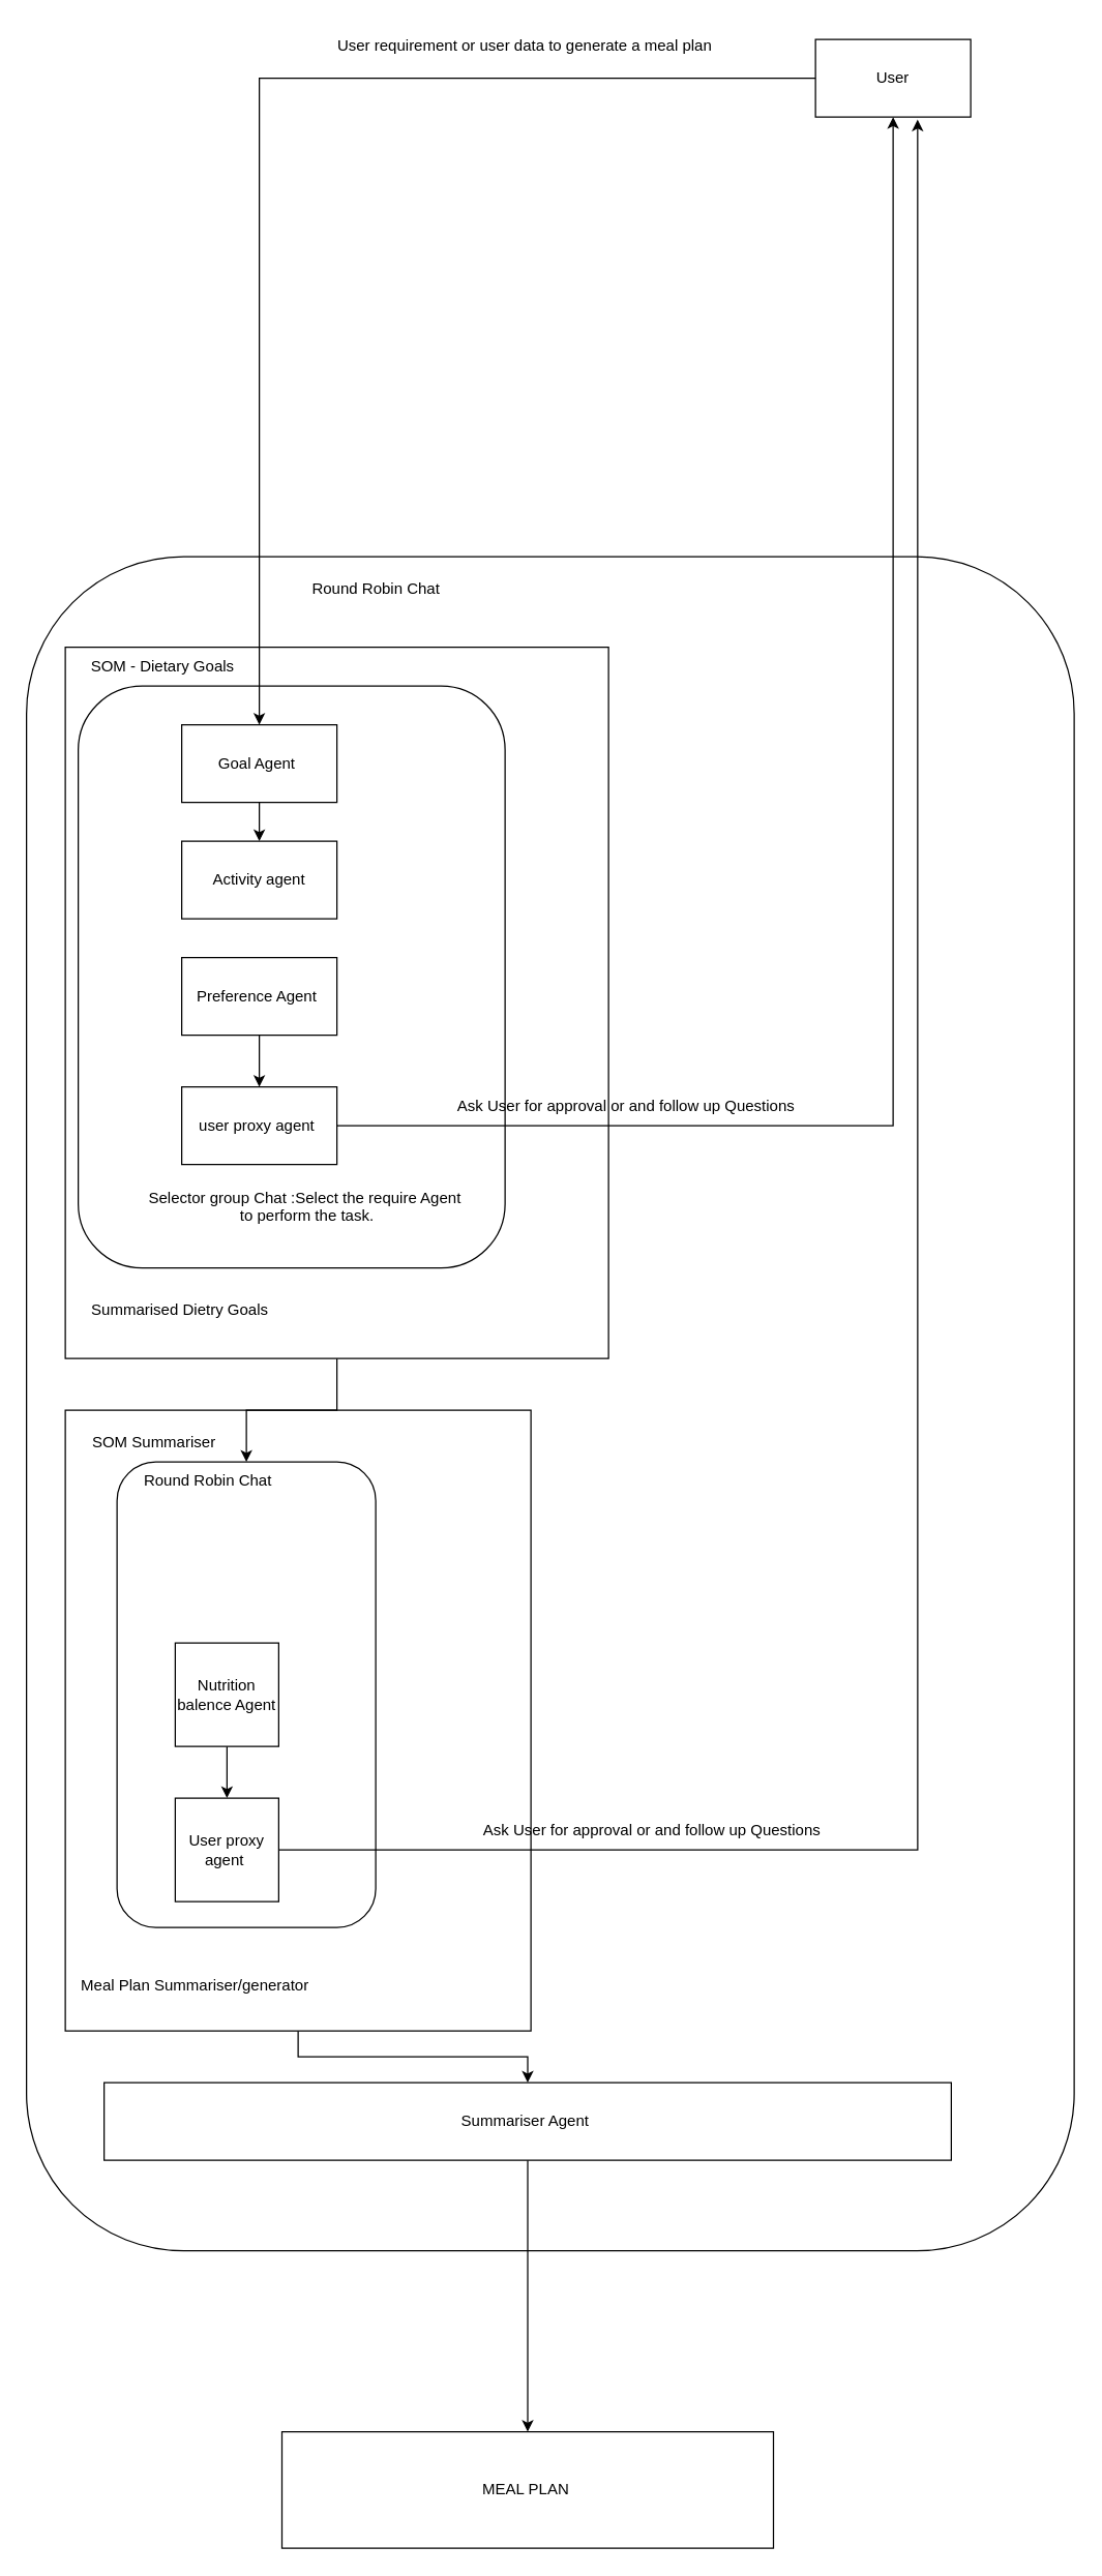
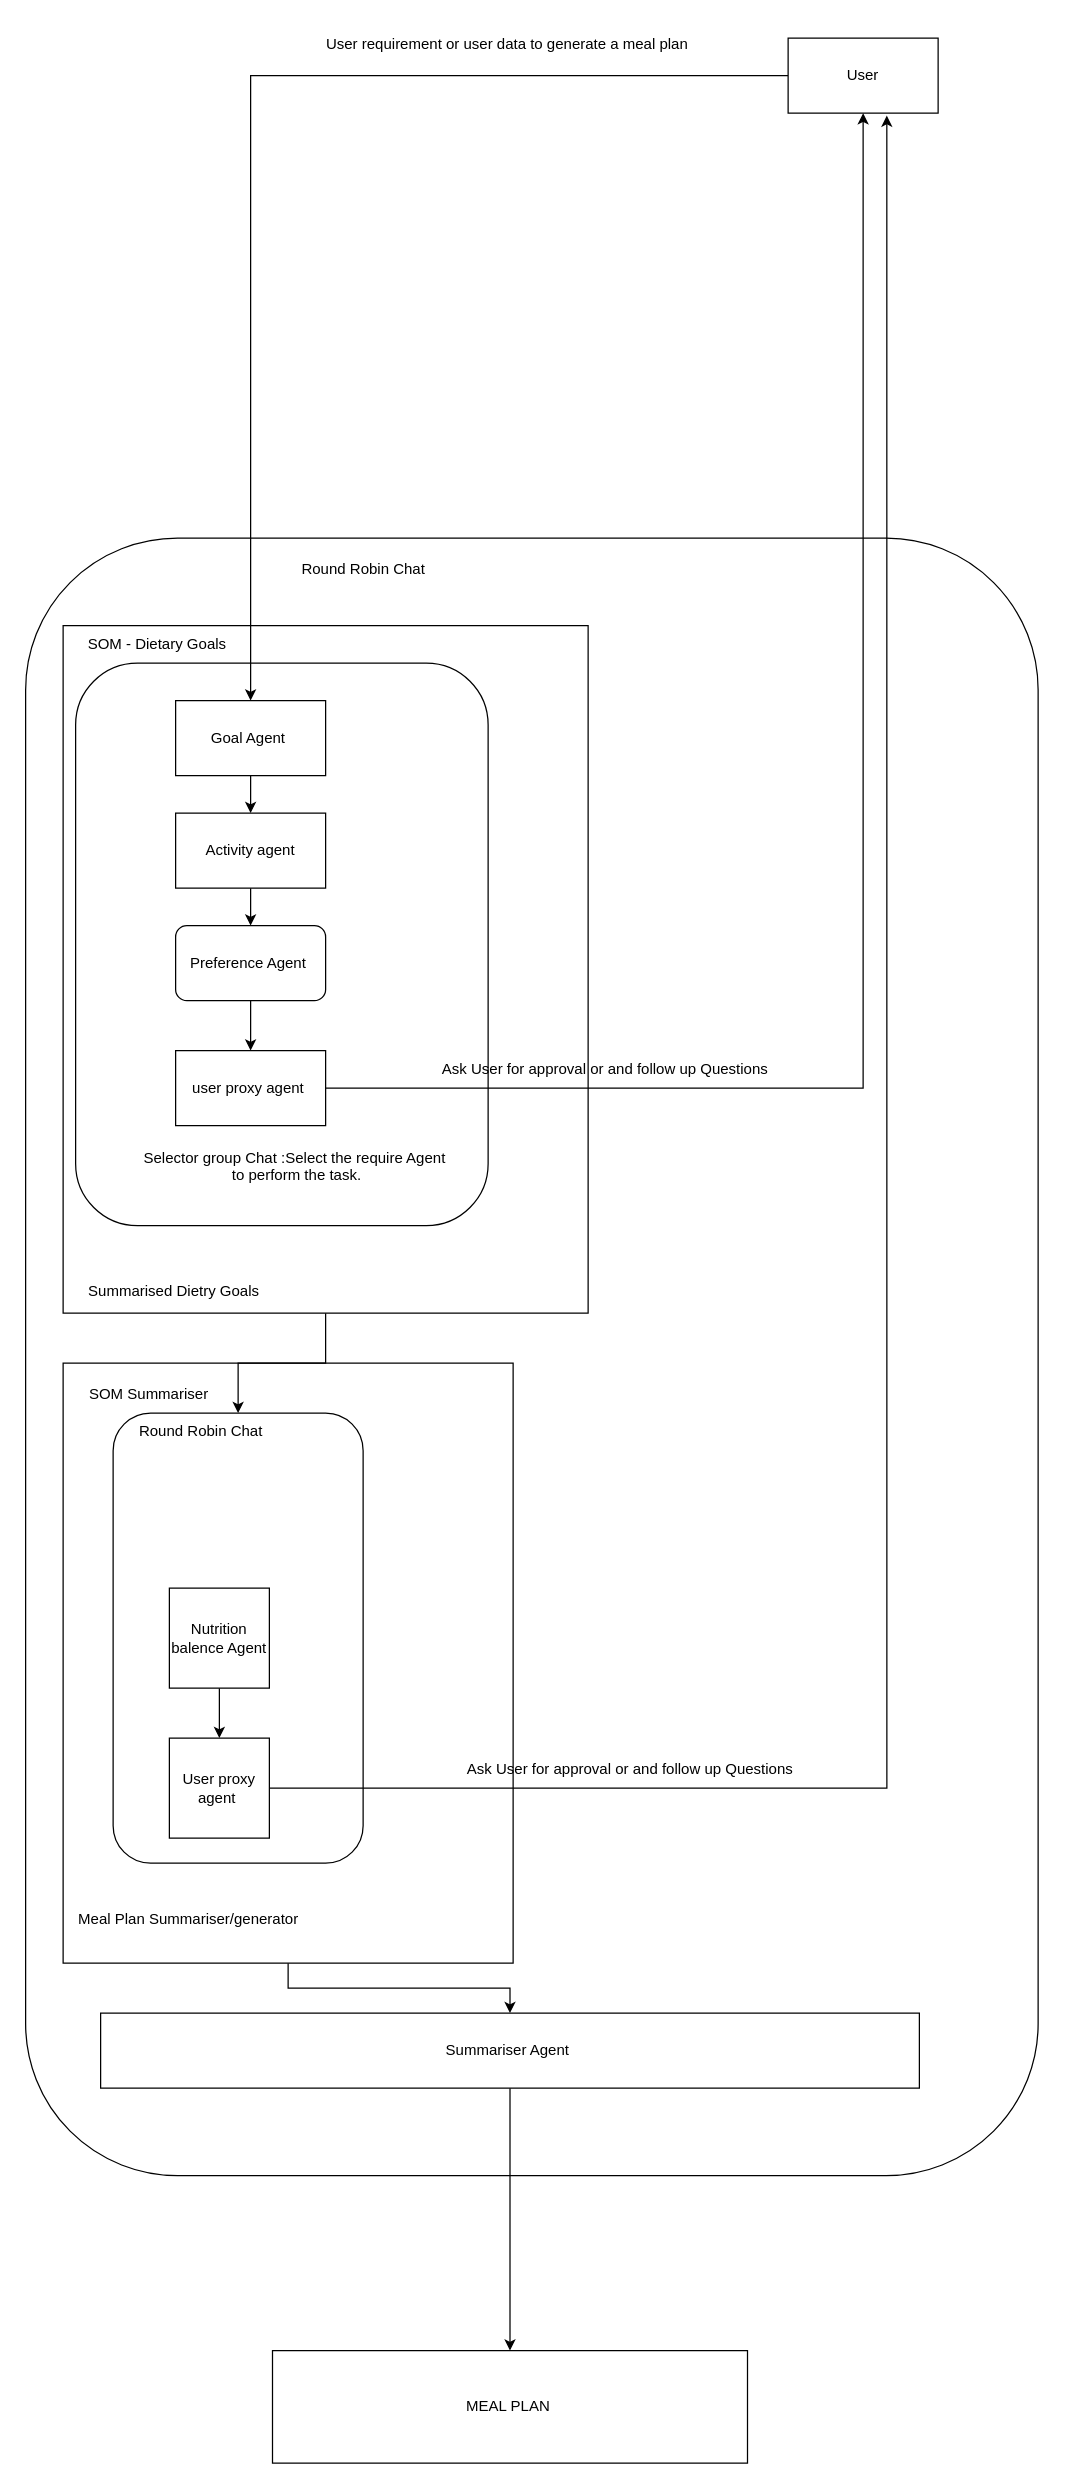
+ <mxCell id="14" value="" style="edgeStyle=orthogonalEdgeStyle;rounded=0;orthogonalLoop=1;jettySize=auto;html=1;" edge="1" parent="1" source="15" target="17"><mxGeometry relative="1" as="geometry" /></mxCell>
- <mxCell id="17" value="Preference Agent&amp;nbsp;" style="rounded=0;whiteSpace=wrap;html=1;" vertex="1" parent="1"><mxGeometry x="140" y="740" width="120" height="60" as="geometry" /></mxCell>
+ <mxCell id="17" value="Preference Agent&amp;nbsp;" style="whiteSpace=wrap;html=1;rounded=1;" vertex="1" parent="1"><mxGeometry x="140" y="740" width="120" height="60" as="geometry" /></mxCell>
- <mxCell id="23" value="Summarised Dietry Goals&amp;nbsp;" style="text;html=1;align=center;verticalAlign=middle;resizable=0;points=[];autosize=1;strokeColor=none;fillColor=none;" vertex="1" parent="1"><mxGeometry x="60" y="998" width="160" height="30" as="geometry" /></mxCell>
+ <mxCell id="23" value="Summarised Dietry Goals&amp;nbsp;" style="text;html=1;align=center;verticalAlign=middle;resizable=0;points=[];autosize=1;strokeColor=none;fillColor=none;" vertex="1" parent="1"><mxGeometry x="60" y="1018" width="160" height="30" as="geometry" /></mxCell>
